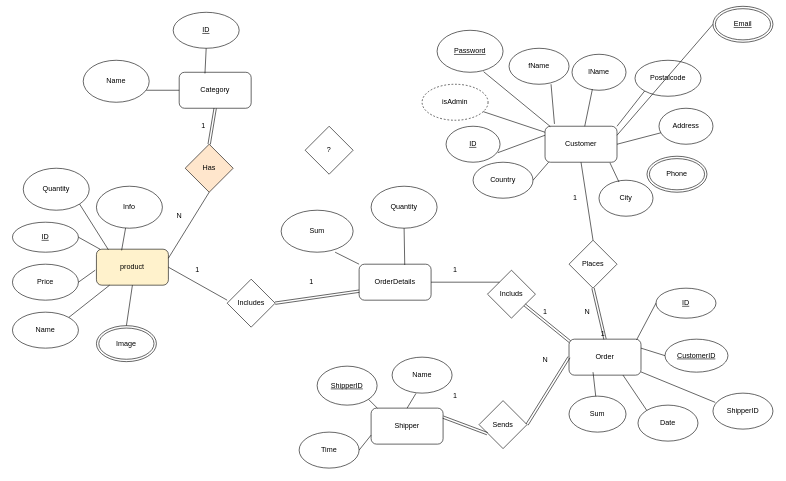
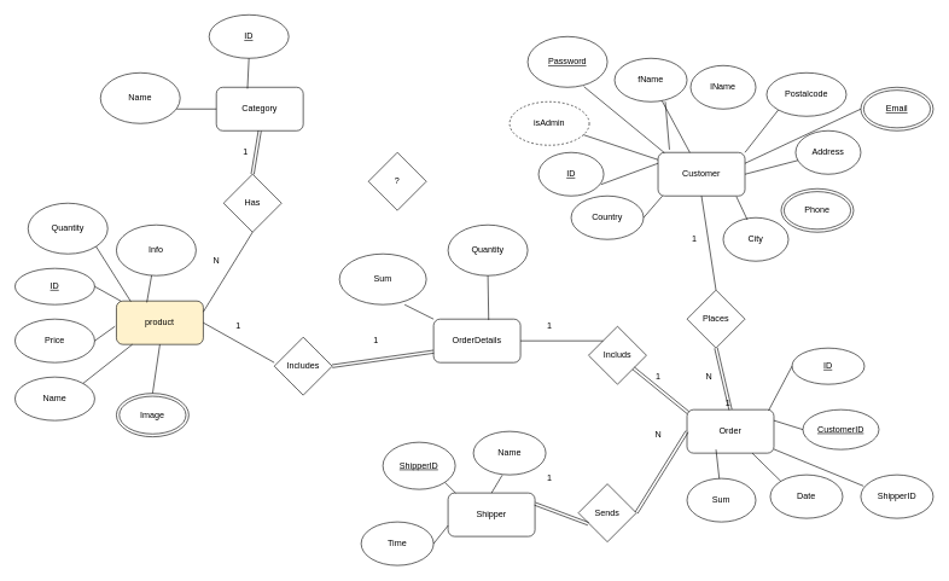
- <mxCell id="20" value="&lt;u&gt;Email&lt;/u&gt;" style="ellipse;shape=doubleEllipse;whiteSpace=wrap;html=1;" vertex="1" parent="1"><mxGeometry x="1188" y="10" width="100" height="60" as="geometry" /></mxCell>
+ <mxCell id="20" value="&lt;u&gt;Email&lt;/u&gt;" style="ellipse;shape=doubleEllipse;whiteSpace=wrap;html=1;" vertex="1" parent="1"><mxGeometry x="1188" y="120" width="100" height="60" as="geometry" /></mxCell>
- <mxCell id="89" value="" style="endArrow=none;html=1;rounded=0;entryX=0.377;entryY=0.972;entryDx=0;entryDy=0;entryPerimeter=0;" edge="1" parent="1" source="5" target="16"><mxGeometry width="50" height="50" relative="1" as="geometry"><mxPoint x="968" y="200" as="sourcePoint" /><mxPoint x="938" y="300" as="targetPoint" /></mxGeometry></mxCell>
+ <mxCell id="89" value="" style="endArrow=none;html=1;rounded=0;" edge="1" parent="1" source="5" target="17"><mxGeometry width="50" height="50" relative="1" as="geometry"><mxPoint x="968" y="200" as="sourcePoint" /><mxPoint x="938" y="300" as="targetPoint" /></mxGeometry></mxCell>
- <mxCell id="61" value="Has" style="rhombus;whiteSpace=wrap;html=1;fillColor=#ffe6cc;" vertex="1" parent="1"><mxGeometry x="308" y="240" width="80" height="80" as="geometry" /></mxCell>
+ <mxCell id="61" value="Has" style="rhombus;whiteSpace=wrap;html=1;" vertex="1" parent="1"><mxGeometry x="308" y="240" width="80" height="80" as="geometry" /></mxCell>
- <mxCell id="24" value="Date" style="ellipse;whiteSpace=wrap;html=1;" vertex="1" parent="1"><mxGeometry x="1063" y="675" width="100" height="60" as="geometry" /></mxCell>
+ <mxCell id="24" value="Date" style="ellipse;whiteSpace=wrap;html=1;" vertex="1" parent="1"><mxGeometry x="1063" y="655" width="100" height="60" as="geometry" /></mxCell>
